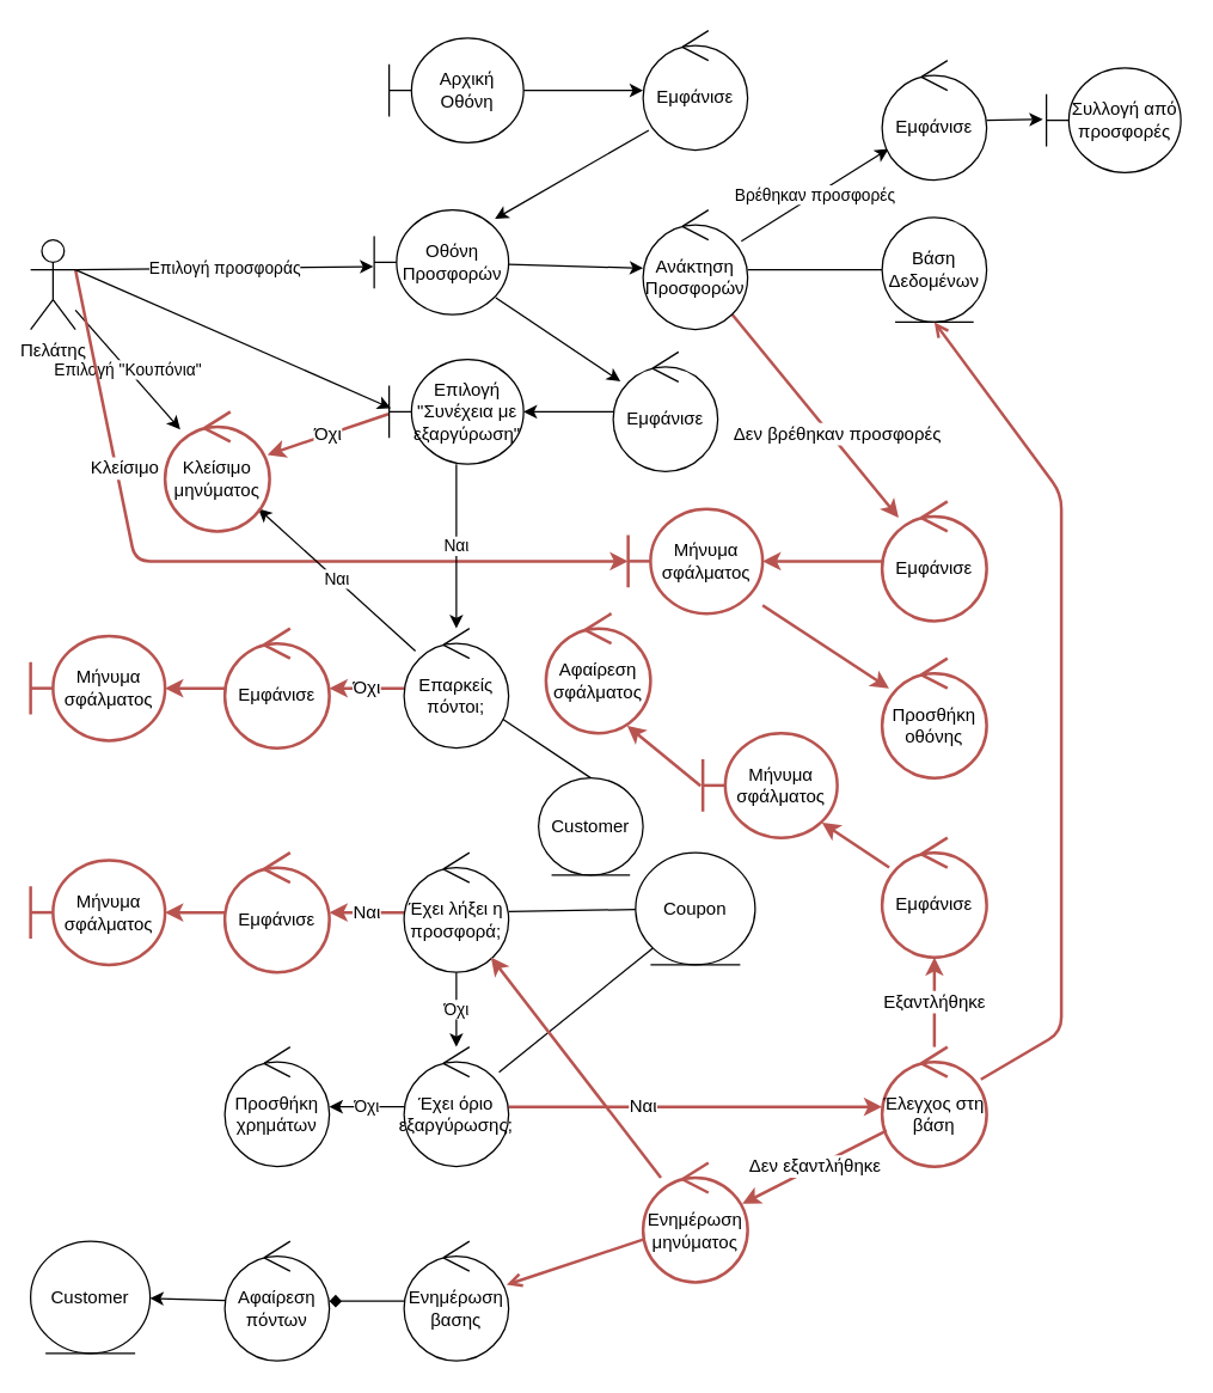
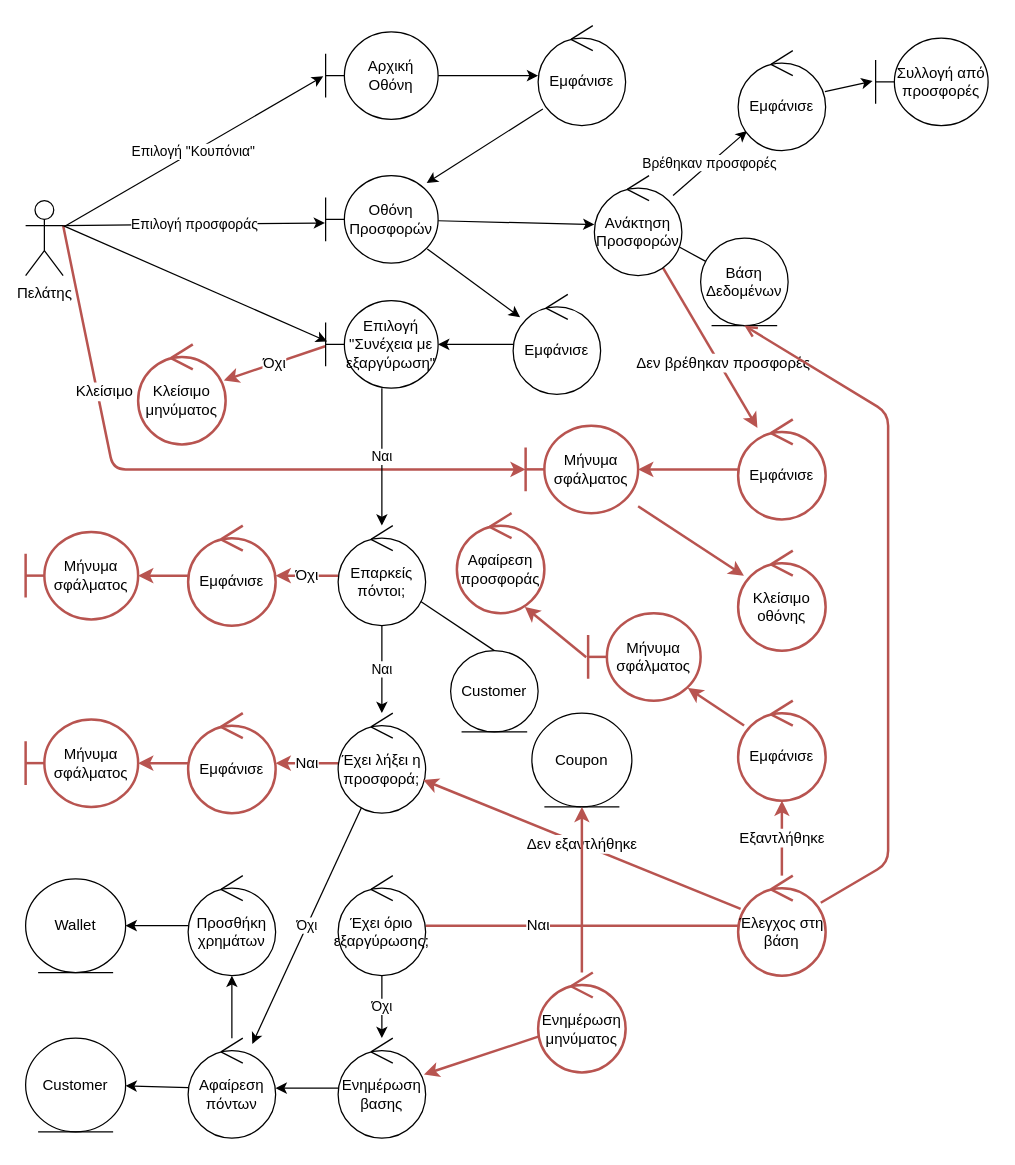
- <mxCell id="21" value="Συλλογή από προσφορές" style="shape=umlBoundary;whiteSpace=wrap;html=1;" vertex="1" parent="1"><mxGeometry x="700" y="45" width="90" height="70" as="geometry" /></mxCell>
+ <mxCell id="21" value="Συλλογή από προσφορές" style="shape=umlBoundary;whiteSpace=wrap;html=1;" vertex="1" parent="1"><mxGeometry x="700" y="30" width="90" height="70" as="geometry" /></mxCell>
- <mxCell id="13" value="Οθόνη Προσφορών" style="shape=umlBoundary;whiteSpace=wrap;html=1;" vertex="1" parent="1"><mxGeometry x="250" y="140" width="90" height="70" as="geometry" /></mxCell>
+ <mxCell id="13" value="Οθόνη Προσφορών" style="shape=umlBoundary;whiteSpace=wrap;html=1;" vertex="1" parent="1"><mxGeometry x="260" y="140" width="90" height="70" as="geometry" /></mxCell>
- <mxCell id="17" value="Ανάκτηση Προσφορών" style="ellipse;shape=umlControl;whiteSpace=wrap;html=1;" vertex="1" parent="1"><mxGeometry x="430" y="140" width="70" height="80" as="geometry" /></mxCell>
+ <mxCell id="17" value="Ανάκτηση Προσφορών" style="ellipse;shape=umlControl;whiteSpace=wrap;html=1;" vertex="1" parent="1"><mxGeometry x="475" y="140" width="70" height="80" as="geometry" /></mxCell>
- <mxCell id="18" value="Βάση Δεδομένων" style="ellipse;shape=umlEntity;whiteSpace=wrap;html=1;" vertex="1" parent="1"><mxGeometry x="590" y="145" width="70" height="70" as="geometry" /></mxCell>
+ <mxCell id="18" value="Βάση Δεδομένων" style="ellipse;shape=umlEntity;whiteSpace=wrap;html=1;" vertex="1" parent="1"><mxGeometry x="560" y="190" width="70" height="70" as="geometry" /></mxCell>
- <mxCell id="2" value="Επιλογή &quot;Κουπόνια&quot;" style="edgeStyle=none;html=1;" edge="1" parent="1" source="6" target="70"><mxGeometry relative="1" as="geometry" /></mxCell>
+ <mxCell id="2" value="Επιλογή &quot;Κουπόνια&quot;" style="edgeStyle=none;html=1;entryX=-0.021;entryY=0.508;entryDx=0;entryDy=0;entryPerimeter=0;" edge="1" parent="1" source="6" target="8"><mxGeometry relative="1" as="geometry" /></mxCell>
- <mxCell id="28" value="Ναι" style="edgeStyle=none;html=1;endArrow=classic;endFill=1;" edge="1" parent="1" source="30" target="70"><mxGeometry relative="1" as="geometry" /></mxCell>
+ <mxCell id="28" value="Ναι" style="edgeStyle=none;html=1;endArrow=classic;endFill=1;" edge="1" parent="1" source="30" target="37"><mxGeometry relative="1" as="geometry" /></mxCell>
- <mxCell id="63" value="Αφαίρεση σφάλματος" style="ellipse;shape=umlControl;whiteSpace=wrap;html=1;fillColor=none;strokeColor=#b85450;strokeWidth=2;" vertex="1" parent="1"><mxGeometry x="365" y="410" width="70" height="80" as="geometry" /></mxCell>
+ <mxCell id="63" value="Αφαίρεση προσφοράς" style="ellipse;shape=umlControl;whiteSpace=wrap;html=1;fillColor=none;strokeColor=#b85450;strokeWidth=2;" vertex="1" parent="1"><mxGeometry x="365" y="410" width="70" height="80" as="geometry" /></mxCell>
- <mxCell id="26" value="Προσθήκη οθόνης" style="ellipse;shape=umlControl;whiteSpace=wrap;html=1;fillColor=none;strokeColor=#b85450;strokeWidth=2;" vertex="1" parent="1"><mxGeometry x="590" y="440" width="70" height="80" as="geometry" /></mxCell>
+ <mxCell id="26" value="Κλείσιμο οθόνης" style="ellipse;shape=umlControl;whiteSpace=wrap;html=1;fillColor=none;strokeColor=#b85450;strokeWidth=2;" vertex="1" parent="1"><mxGeometry x="590" y="440" width="70" height="80" as="geometry" /></mxCell>
- <mxCell id="36" value="" style="edgeStyle=none;html=1;endArrow=none;endFill=0;" edge="1" parent="1" source="37" target="49"><mxGeometry relative="1" as="geometry" /></mxCell>
- <mxCell id="35" value="Όχι" style="edgeStyle=none;html=1;endArrow=classic;endFill=1;" edge="1" parent="1" source="37" target="44"><mxGeometry relative="1" as="geometry" /></mxCell>
+ <mxCell id="35" value="Όχι" style="edgeStyle=none;html=1;endArrow=classic;endFill=1;" edge="1" parent="1" source="37" target="58"><mxGeometry relative="1" as="geometry" /></mxCell>
- <mxCell id="42" style="edgeStyle=none;html=1;entryX=0;entryY=1;entryDx=0;entryDy=0;endArrow=none;endFill=0;" edge="1" parent="1" source="44" target="49"><mxGeometry relative="1" as="geometry" /></mxCell>
- <mxCell id="65" style="edgeStyle=none;html=1;endArrow=classic;endFill=1;fontSize=12;strokeColor=#b85450;fillColor=none;strokeWidth=2;" edge="1" parent="1" source="66" target="37"><mxGeometry relative="1" as="geometry" /></mxCell>
+ <mxCell id="65" style="edgeStyle=none;html=1;entryX=0.5;entryY=1;entryDx=0;entryDy=0;endArrow=classic;endFill=1;fontSize=12;strokeColor=#b85450;fillColor=none;strokeWidth=2;" edge="1" parent="1" source="66" target="49"><mxGeometry relative="1" as="geometry" /></mxCell>
+ <mxCell id="61" value="Wallet" style="ellipse;shape=umlEntity;whiteSpace=wrap;html=1;" vertex="1" parent="1"><mxGeometry x="20" y="702.5" width="80" height="75" as="geometry" /></mxCell>
+ <mxCell id="59" value="" style="edgeStyle=none;html=1;endArrow=classic;endFill=1;" edge="1" parent="1" source="60" target="61"><mxGeometry relative="1" as="geometry" /></mxCell>
- <mxCell id="43" value="Όχι" style="edgeStyle=none;html=1;endArrow=classic;endFill=1;" edge="1" parent="1" source="44" target="60"><mxGeometry relative="1" as="geometry" /></mxCell>
+ <mxCell id="43" value="Όχι" style="edgeStyle=none;html=1;endArrow=classic;endFill=1;" edge="1" parent="1" source="44" target="55"><mxGeometry relative="1" as="geometry" /></mxCell>
- <mxCell id="41" value="Ναι" style="edgeStyle=none;html=1;endArrow=classic;endFill=1;fontSize=12;fillColor=none;strokeColor=#b85450;strokeWidth=2;" edge="1" parent="1" source="44" target="48"><mxGeometry x="-0.28" relative="1" as="geometry"><Array as="points"><mxPoint x="460" y="740" /></Array><mxPoint as="offset" /></mxGeometry></mxCell>
+ <mxCell id="41" value="Ναι" style="edgeStyle=none;html=1;endArrow=none;endFill=1;fontSize=12;fillColor=none;strokeColor=#b85450;strokeWidth=2;" edge="1" parent="1" source="44" target="48"><mxGeometry x="-0.28" relative="1" as="geometry"><Array as="points"><mxPoint x="460" y="740" /></Array><mxPoint as="offset" /></mxGeometry></mxCell>
- <mxCell id="47" value="Δεν εξαντλήθηκε" style="edgeStyle=none;html=1;endArrow=classic;endFill=1;fontSize=12;fillColor=none;strokeColor=#b85450;strokeWidth=2;entryX=0.949;entryY=0.342;entryDx=0;entryDy=0;entryPerimeter=0;" edge="1" parent="1" source="48" target="66"><mxGeometry relative="1" as="geometry"><mxPoint x="490" y="800" as="targetPoint" /></mxGeometry></mxCell>
+ <mxCell id="47" value="Δεν εξαντλήθηκε" style="edgeStyle=none;html=1;endArrow=classic;endFill=1;fontSize=12;fillColor=none;strokeColor=#b85450;strokeWidth=2;" edge="1" parent="1" source="48" target="37"><mxGeometry relative="1" as="geometry"><mxPoint x="490" y="800" as="targetPoint" /></mxGeometry></mxCell>
+ <mxCell id="56" value="" style="edgeStyle=none;html=1;endArrow=classic;endFill=1;" edge="1" parent="1" source="58" target="60"><mxGeometry relative="1" as="geometry" /></mxCell>
- <mxCell id="64" style="edgeStyle=none;html=1;endArrow=open;endFill=1;fontSize=12;strokeColor=#b85450;fillColor=none;strokeWidth=2;" edge="1" parent="1" source="66" target="55"><mxGeometry relative="1" as="geometry" /></mxCell>
+ <mxCell id="64" style="edgeStyle=none;html=1;endArrow=classic;endFill=1;fontSize=12;strokeColor=#b85450;fillColor=none;strokeWidth=2;" edge="1" parent="1" source="66" target="55"><mxGeometry relative="1" as="geometry" /></mxCell>
- <mxCell id="54" value="" style="edgeStyle=none;html=1;endArrow=diamond;endFill=1;" edge="1" parent="1" source="55" target="58"><mxGeometry relative="1" as="geometry" /></mxCell>
+ <mxCell id="54" value="" style="edgeStyle=none;html=1;endArrow=classic;endFill=1;" edge="1" parent="1" source="55" target="58"><mxGeometry relative="1" as="geometry" /></mxCell>
